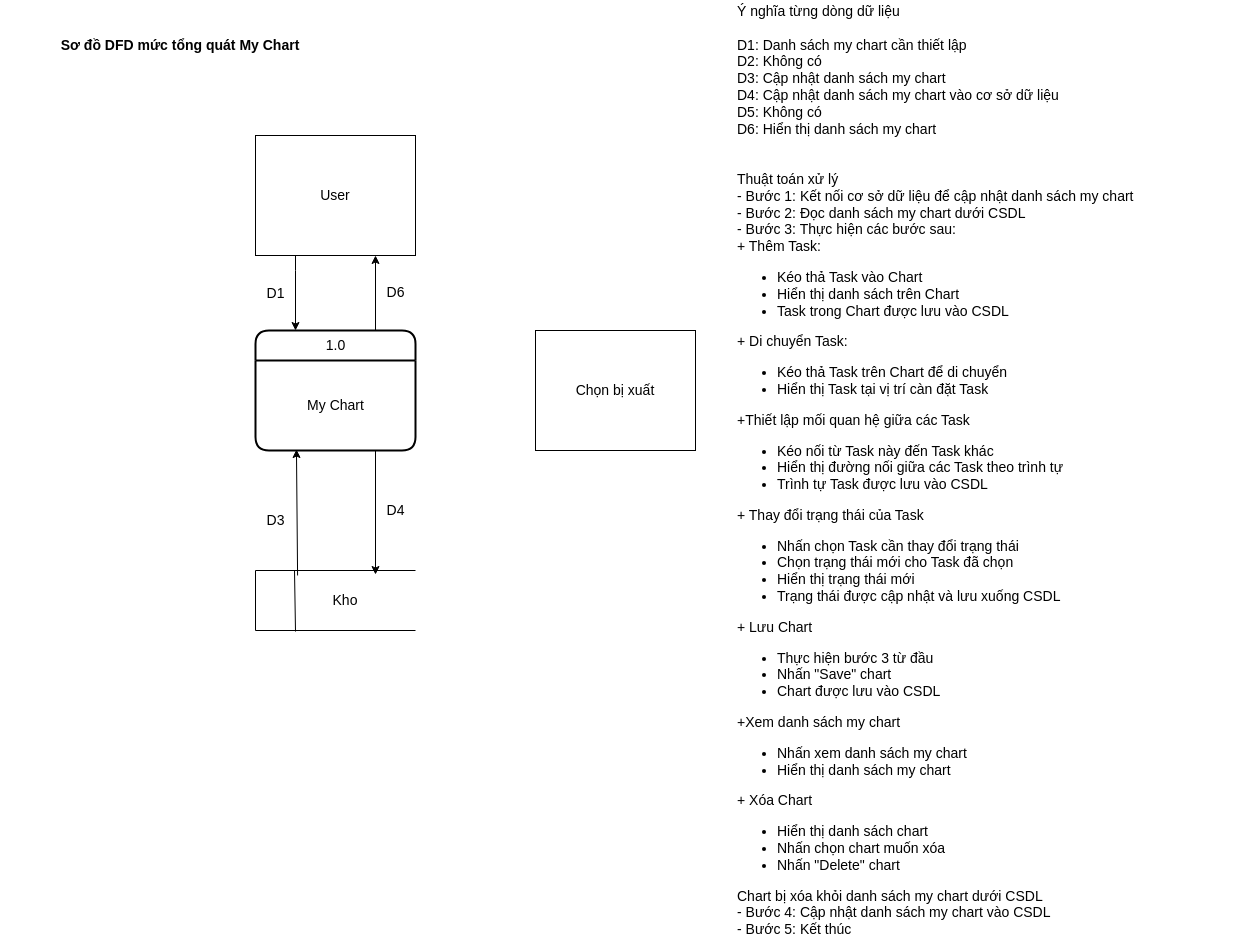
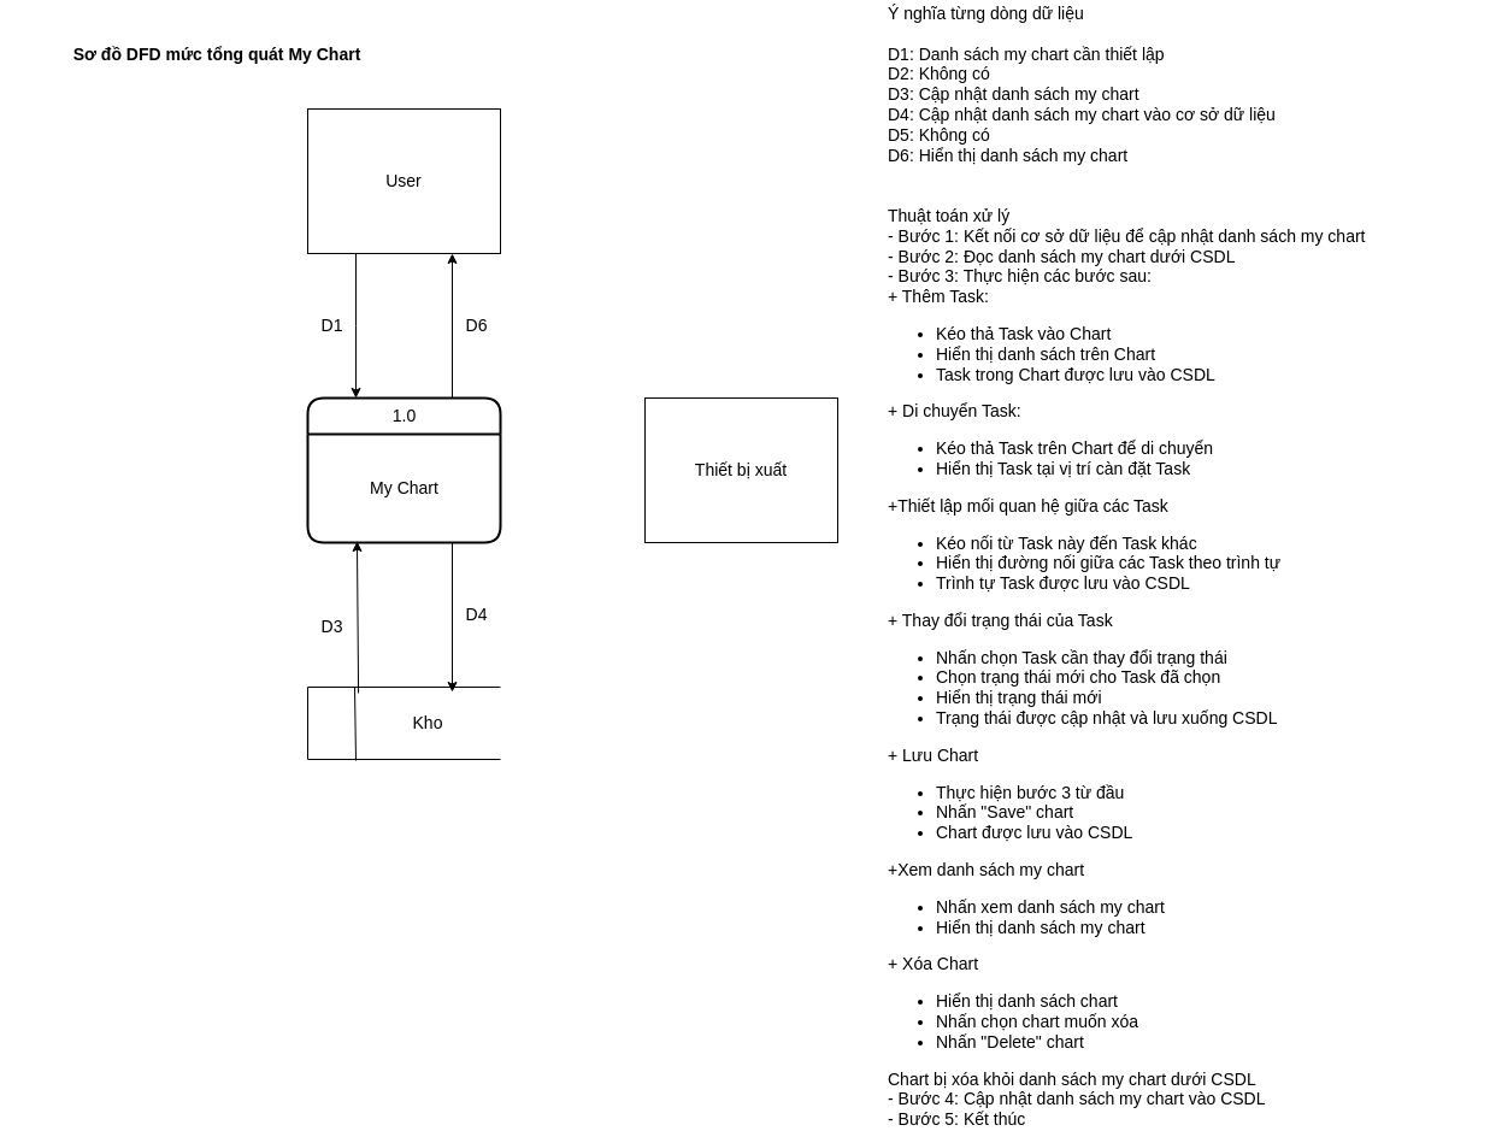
- <mxCell id="5" value="&lt;font style=&quot;font-size: 14px&quot;&gt;User&lt;/font&gt;" style="rounded=0;whiteSpace=wrap;html=1;fontSize=14;" vertex="1" parent="1"><mxGeometry x="255" y="135" width="160" height="120" as="geometry" /></mxCell>
+ <mxCell id="5" value="&lt;font style=&quot;font-size: 14px&quot;&gt;User&lt;/font&gt;" style="rounded=0;whiteSpace=wrap;html=1;fontSize=14;" vertex="1" parent="1"><mxGeometry x="255" y="90" width="160" height="120" as="geometry" /></mxCell>
- <mxCell id="11" value="Chọn bị xuất" style="rounded=0;whiteSpace=wrap;html=1;fontSize=14;" vertex="1" parent="1"><mxGeometry x="535" y="330" width="160" height="120" as="geometry" /></mxCell>
+ <mxCell id="11" value="Thiết bị xuất" style="rounded=0;whiteSpace=wrap;html=1;fontSize=14;" vertex="1" parent="1"><mxGeometry x="535" y="330" width="160" height="120" as="geometry" /></mxCell>
- <mxCell id="13" value="Kho" style="text;html=1;strokeColor=none;fillColor=none;align=center;verticalAlign=middle;whiteSpace=wrap;rounded=0;fontSize=14;" vertex="1" parent="1"><mxGeometry x="325" y="590" width="40" height="20" as="geometry" /></mxCell>
+ <mxCell id="13" value="Kho" style="text;html=1;strokeColor=none;fillColor=none;align=center;verticalAlign=middle;whiteSpace=wrap;rounded=0;fontSize=14;" vertex="1" parent="1"><mxGeometry x="335" y="590" width="40" height="20" as="geometry" /></mxCell>
